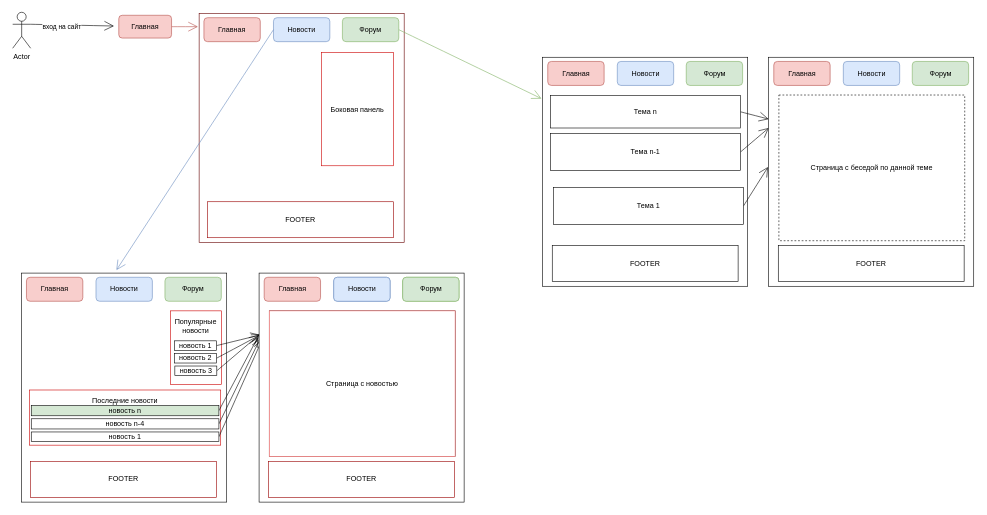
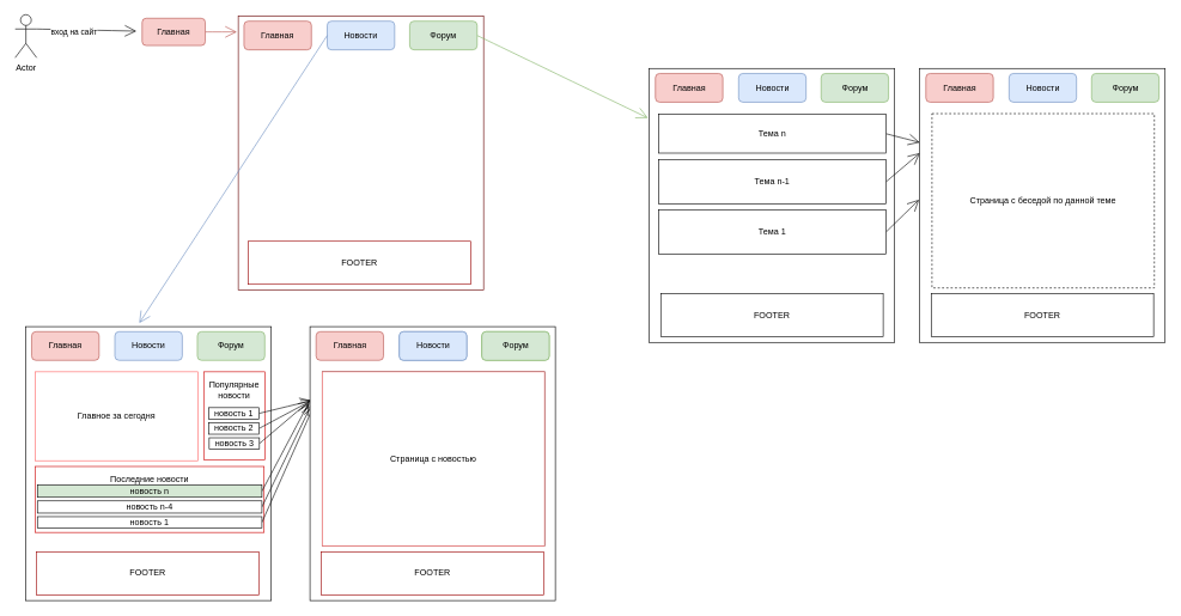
- <mxCell id="11" value="Боковая панель" style="rounded=0;whiteSpace=wrap;html=1;hachureGap=4;pointerEvents=0;strokeColor=#CC0000;" parent="1" vertex="1"><mxGeometry x="535" y="87" width="120" height="189" as="geometry" /></mxCell>
- <mxCell id="51" value="Тема 1" style="rounded=0;whiteSpace=wrap;html=1;hachureGap=4;pointerEvents=0;" parent="1" vertex="1"><mxGeometry x="922" y="312" width="317" height="62" as="geometry" /></mxCell>
+ <mxCell id="51" value="Тема 1" style="rounded=0;whiteSpace=wrap;html=1;hachureGap=4;pointerEvents=0;" parent="1" vertex="1"><mxGeometry x="917" y="292" width="317" height="62" as="geometry" /></mxCell>
+ <mxCell id="20" value="Главное за сегодня" style="rounded=0;whiteSpace=wrap;html=1;hachureGap=4;pointerEvents=0;strokeColor=#FF6666;" parent="1" vertex="1"><mxGeometry x="48" y="518" width="227" height="124" as="geometry" /></mxCell>
